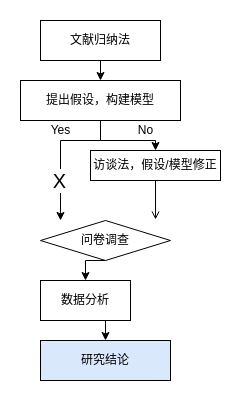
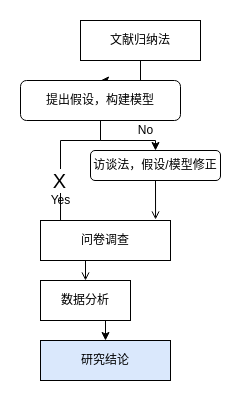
- <mxCell id="3" value="文献归纳法" style="rounded=0;whiteSpace=wrap;html=1;" vertex="1" parent="1"><mxGeometry x="40" y="20" width="120" height="40" as="geometry" /></mxCell>
+ <mxCell id="3" value="文献归纳法" style="rounded=0;whiteSpace=wrap;html=1;" vertex="1" parent="1"><mxGeometry x="80" y="20" width="120" height="40" as="geometry" /></mxCell>
- <mxCell id="7" value="提出假设，构建模型" style="rounded=0;whiteSpace=wrap;html=1;" vertex="1" parent="1"><mxGeometry x="20" y="80" width="160" height="40" as="geometry" /></mxCell>
+ <mxCell id="7" value="提出假设，构建模型" style="whiteSpace=wrap;html=1;rounded=1;" vertex="1" parent="1"><mxGeometry x="20" y="80" width="160" height="40" as="geometry" /></mxCell>
- <mxCell id="15" value="Yes" style="text;html=1;align=center;verticalAlign=middle;resizable=0;points=[];autosize=1;strokeColor=none;" vertex="1" parent="1"><mxGeometry x="40" y="120" width="40" height="20" as="geometry" /></mxCell>
+ <mxCell id="15" value="Yes" style="text;html=1;align=center;verticalAlign=middle;resizable=0;points=[];autosize=1;strokeColor=none;" vertex="1" parent="1"><mxGeometry x="40" y="190" width="40" height="20" as="geometry" /></mxCell>
- <mxCell id="11" value="访谈法，假设/模型修正" style="rounded=0;whiteSpace=wrap;html=1;" vertex="1" parent="1"><mxGeometry x="90" y="150" width="130" height="30" as="geometry" /></mxCell>
+ <mxCell id="11" value="访谈法，假设/模型修正" style="whiteSpace=wrap;html=1;rounded=1;" vertex="1" parent="1"><mxGeometry x="90" y="150" width="130" height="30" as="geometry" /></mxCell>
- <mxCell id="5" style="edgeStyle=orthogonalEdgeStyle;rounded=0;orthogonalLoop=1;jettySize=auto;html=1;exitX=0.5;exitY=1;exitDx=0;exitDy=0;entryX=0.154;entryY=0;entryDx=0;entryDy=0;entryPerimeter=0;" edge="1" parent="1" source="7" target="9"><mxGeometry relative="1" as="geometry"><Array as="points"><mxPoint x="100" y="140" /><mxPoint x="60" y="140" /></Array></mxGeometry></mxCell>
+ <mxCell id="5" style="edgeStyle=orthogonalEdgeStyle;rounded=0;orthogonalLoop=1;jettySize=auto;html=1;exitX=0.5;exitY=1;exitDx=0;exitDy=0;entryX=0.154;entryY=0;entryDx=0;entryDy=0;entryPerimeter=0;endArrow=none;" edge="1" parent="1" source="7" target="9"><mxGeometry relative="1" as="geometry"><Array as="points"><mxPoint x="100" y="140" /><mxPoint x="60" y="140" /></Array></mxGeometry></mxCell>
- <mxCell id="9" value="问卷调查" style="rhombus;whiteSpace=wrap;html=1;" vertex="1" parent="1"><mxGeometry x="40" y="220" width="130" height="40" as="geometry" /></mxCell>
+ <mxCell id="9" value="问卷调查" style="rounded=0;whiteSpace=wrap;html=1;" vertex="1" parent="1"><mxGeometry x="40" y="220" width="130" height="40" as="geometry" /></mxCell>
- <mxCell id="8" style="edgeStyle=orthogonalEdgeStyle;rounded=0;orthogonalLoop=1;jettySize=auto;html=1;exitX=0.5;exitY=1;exitDx=0;exitDy=0;entryX=0.5;entryY=0;entryDx=0;entryDy=0;" edge="1" parent="1" source="9" target="14"><mxGeometry relative="1" as="geometry" /></mxCell>
+ <mxCell id="8" style="edgeStyle=orthogonalEdgeStyle;rounded=0;orthogonalLoop=1;jettySize=auto;html=1;exitX=0.5;exitY=1;exitDx=0;exitDy=0;entryX=0.5;entryY=0;entryDx=0;entryDy=0;endArrow=open;" edge="1" parent="1" source="9" target="14"><mxGeometry relative="1" as="geometry" /></mxCell>
